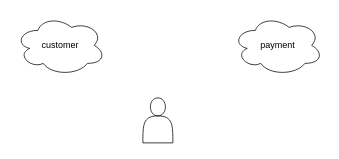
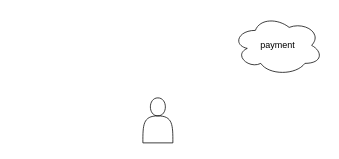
- <mxCell id="3" value="customer" style="ellipse;shape=cloud;whiteSpace=wrap;html=1;" vertex="1" parent="1"><mxGeometry x="20" y="20" width="120" height="80" as="geometry" /></mxCell>
